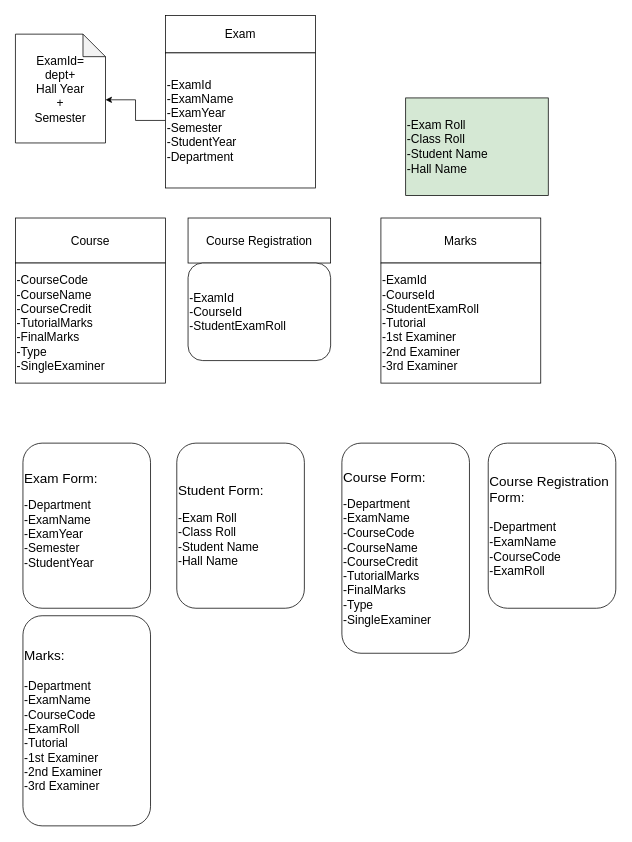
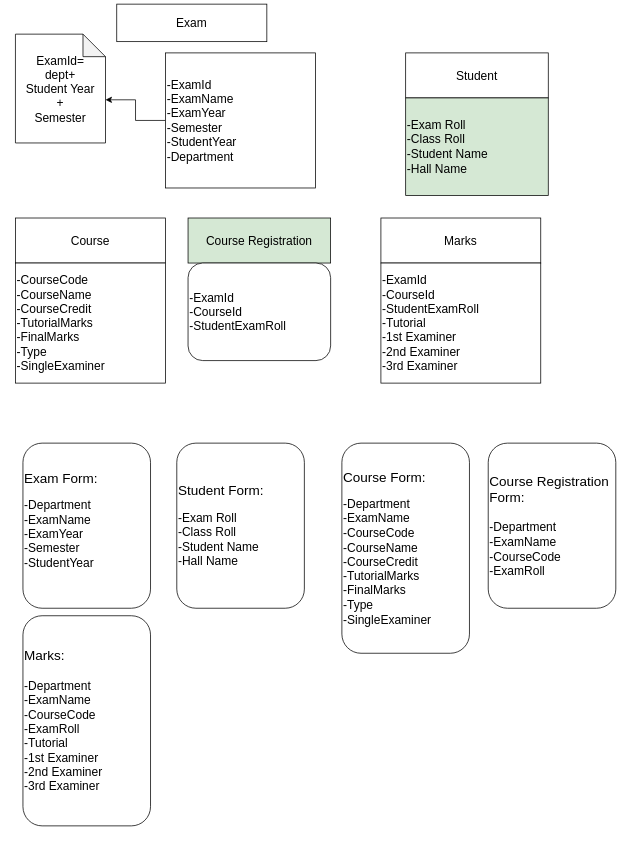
- <mxCell id="2" value="&lt;font style=&quot;font-size: 16px&quot;&gt;Exam&lt;/font&gt;" style="rounded=0;whiteSpace=wrap;html=1;" parent="1" vertex="1"><mxGeometry x="220" y="20" width="200" height="50" as="geometry" /></mxCell>
+ <mxCell id="2" value="&lt;font style=&quot;font-size: 16px&quot;&gt;Exam&lt;/font&gt;" style="rounded=0;whiteSpace=wrap;html=1;" parent="1" vertex="1"><mxGeometry x="155" y="5" width="200" height="50" as="geometry" /></mxCell>
+ <mxCell id="8" value="&lt;font style=&quot;font-size: 16px&quot;&gt;Student&lt;/font&gt;" style="rounded=0;whiteSpace=wrap;html=1;" parent="1" vertex="1"><mxGeometry x="540" y="70" width="190" height="60" as="geometry" /></mxCell>
- <mxCell id="5" value="&lt;span style=&quot;font-size: 16px ; text-align: left ; white-space: normal&quot;&gt;ExamId=&lt;br&gt;dept+&lt;br&gt;Hall Year&lt;br&gt;+&lt;br&gt;Semester&lt;/span&gt;" style="shape=note;whiteSpace=wrap;html=1;backgroundOutline=1;darkOpacity=0.05;" parent="1" vertex="1"><mxGeometry x="20" y="45" width="120" height="145" as="geometry" /></mxCell>
+ <mxCell id="5" value="&lt;span style=&quot;font-size: 16px ; text-align: left ; white-space: normal&quot;&gt;ExamId=&lt;br&gt;dept+&lt;br&gt;Student Year&lt;br&gt;+&lt;br&gt;Semester&lt;/span&gt;" style="shape=note;whiteSpace=wrap;html=1;backgroundOutline=1;darkOpacity=0.05;" parent="1" vertex="1"><mxGeometry x="20" y="45" width="120" height="145" as="geometry" /></mxCell>
- <mxCell id="10" value="&lt;font style=&quot;font-size: 16px&quot;&gt;Course Registration&lt;/font&gt;" style="rounded=0;whiteSpace=wrap;html=1;" parent="1" vertex="1"><mxGeometry x="250" y="290" width="190" height="60" as="geometry" /></mxCell>
+ <mxCell id="10" value="&lt;font style=&quot;font-size: 16px&quot;&gt;Course Registration&lt;/font&gt;" style="rounded=0;whiteSpace=wrap;html=1;fillColor=#d5e8d4;" parent="1" vertex="1"><mxGeometry x="250" y="290" width="190" height="60" as="geometry" /></mxCell>
